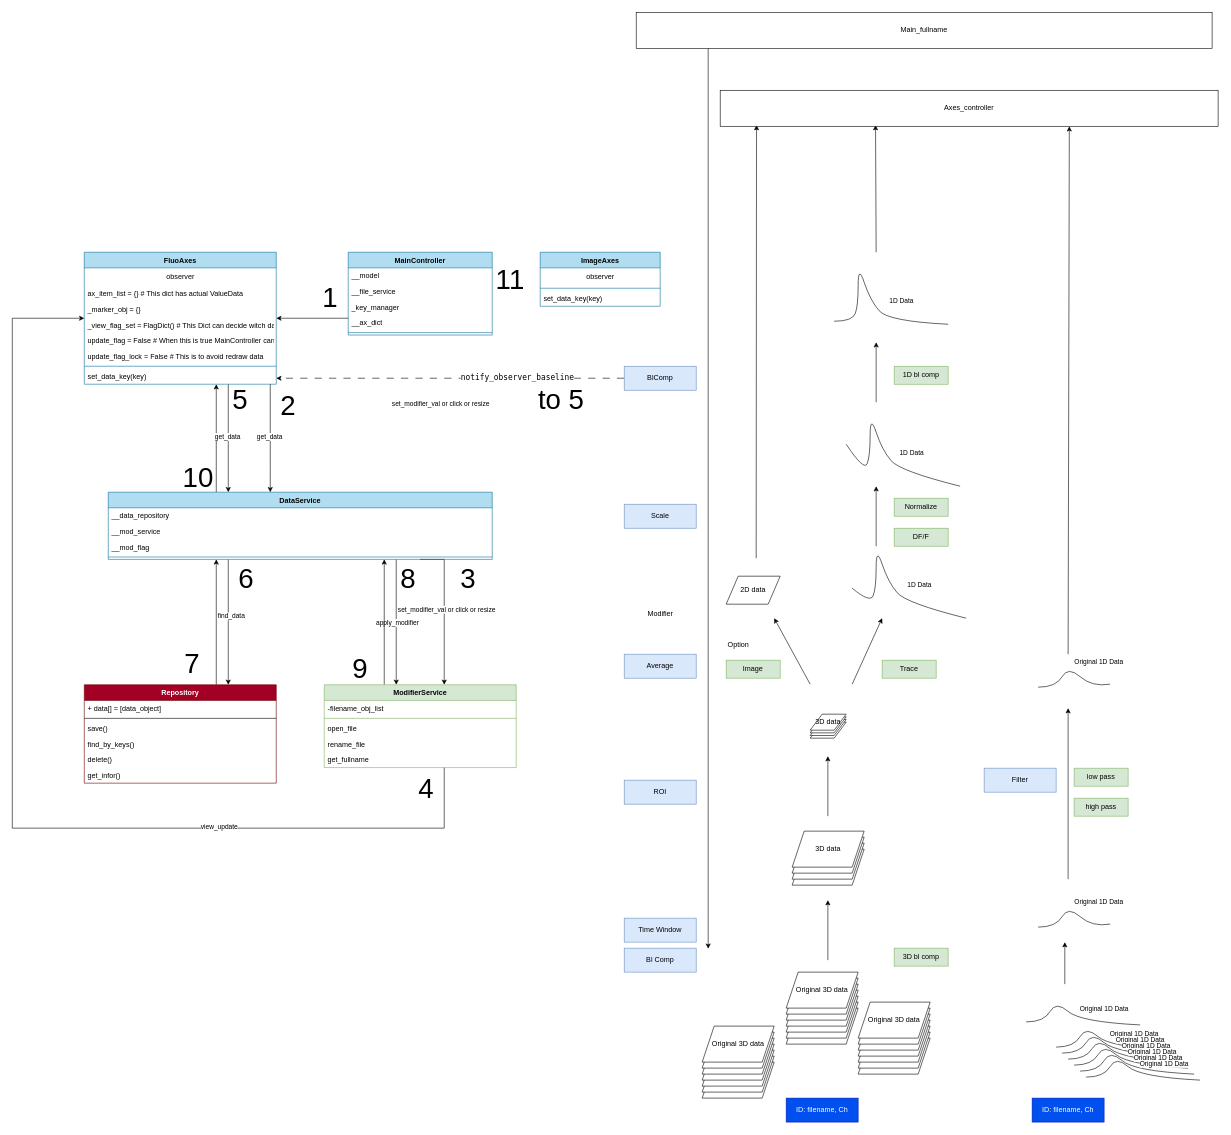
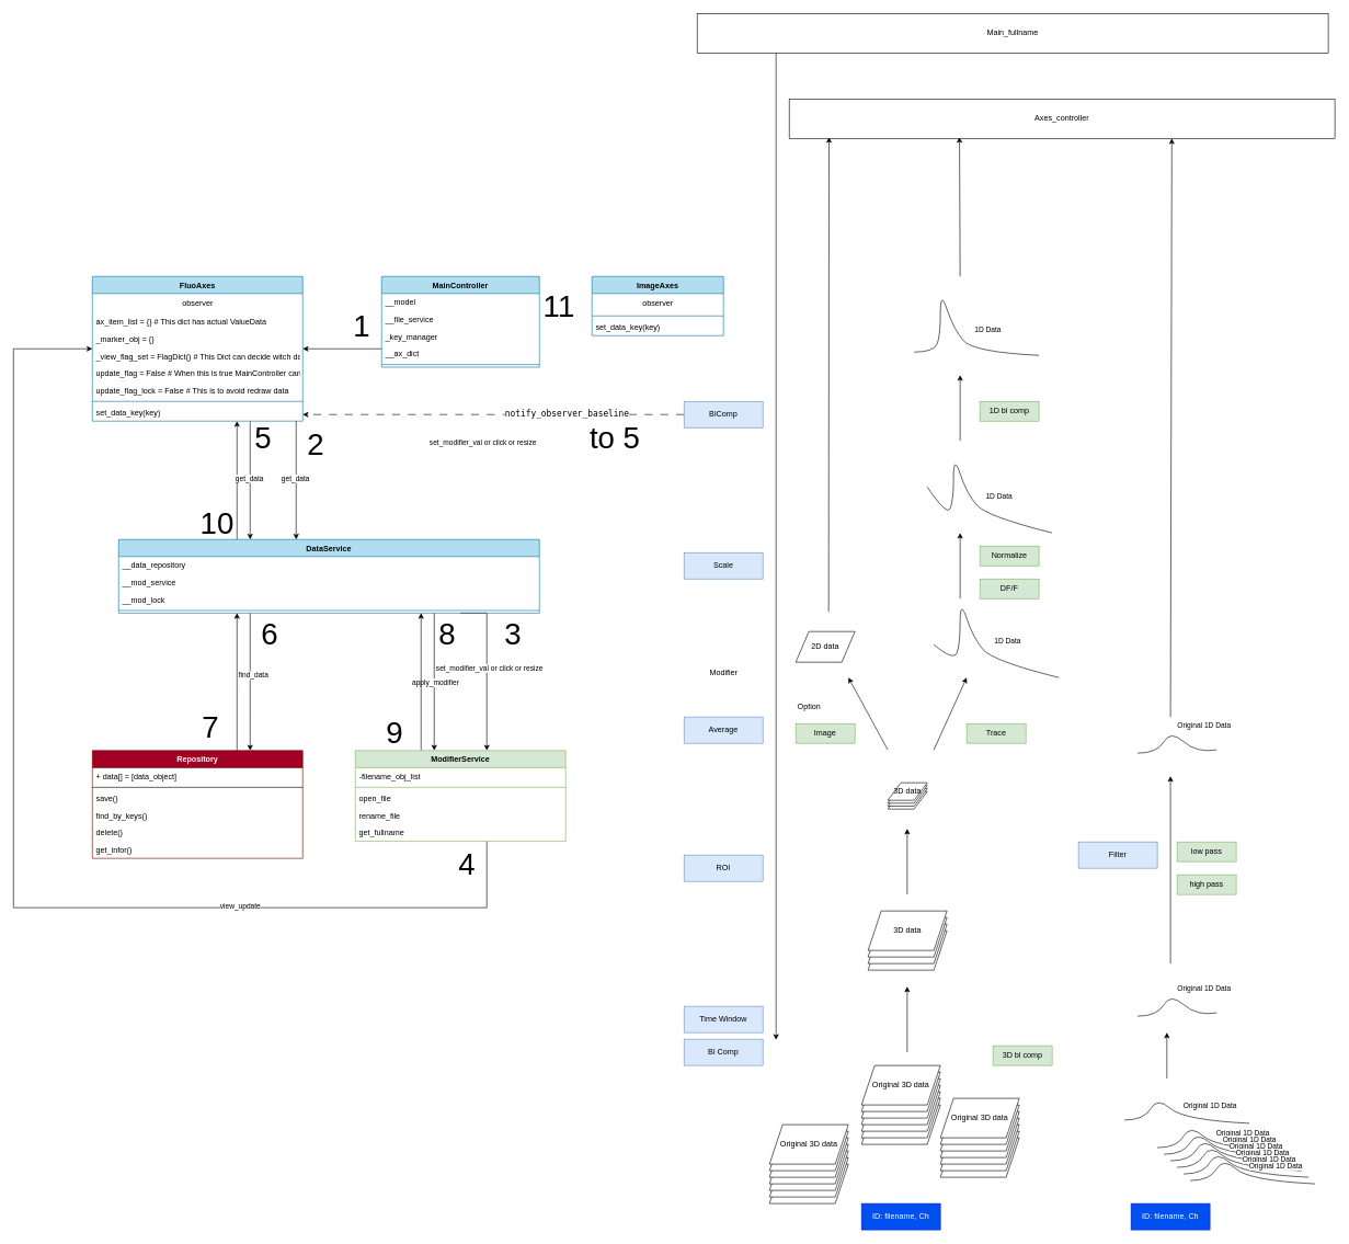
- <mxCell id="106" value="__mod_flag" style="text;strokeColor=none;fillColor=none;align=left;verticalAlign=top;spacingLeft=4;spacingRight=4;overflow=hidden;rotatable=0;points=[[0,0.5],[1,0.5]];portConstraint=eastwest;" parent="103" vertex="1"><mxGeometry y="78" width="640" height="26" as="geometry" /></mxCell>
+ <mxCell id="106" value="__mod_lock" style="text;strokeColor=none;fillColor=none;align=left;verticalAlign=top;spacingLeft=4;spacingRight=4;overflow=hidden;rotatable=0;points=[[0,0.5],[1,0.5]];portConstraint=eastwest;" parent="103" vertex="1"><mxGeometry y="78" width="640" height="26" as="geometry" /></mxCell>
- <mxCell id="87" value="3D bl comp" style="whiteSpace=wrap;html=1;fillColor=#d5e8d4;strokeColor=#82b366;" parent="1" vertex="1"><mxGeometry x="1490" y="1580" width="90" height="30" as="geometry" /></mxCell>
+ <mxCell id="87" value="3D bl comp" style="whiteSpace=wrap;html=1;fillColor=#d5e8d4;strokeColor=#82b366;" parent="1" vertex="1"><mxGeometry x="1510" y="1590" width="90" height="30" as="geometry" /></mxCell>
